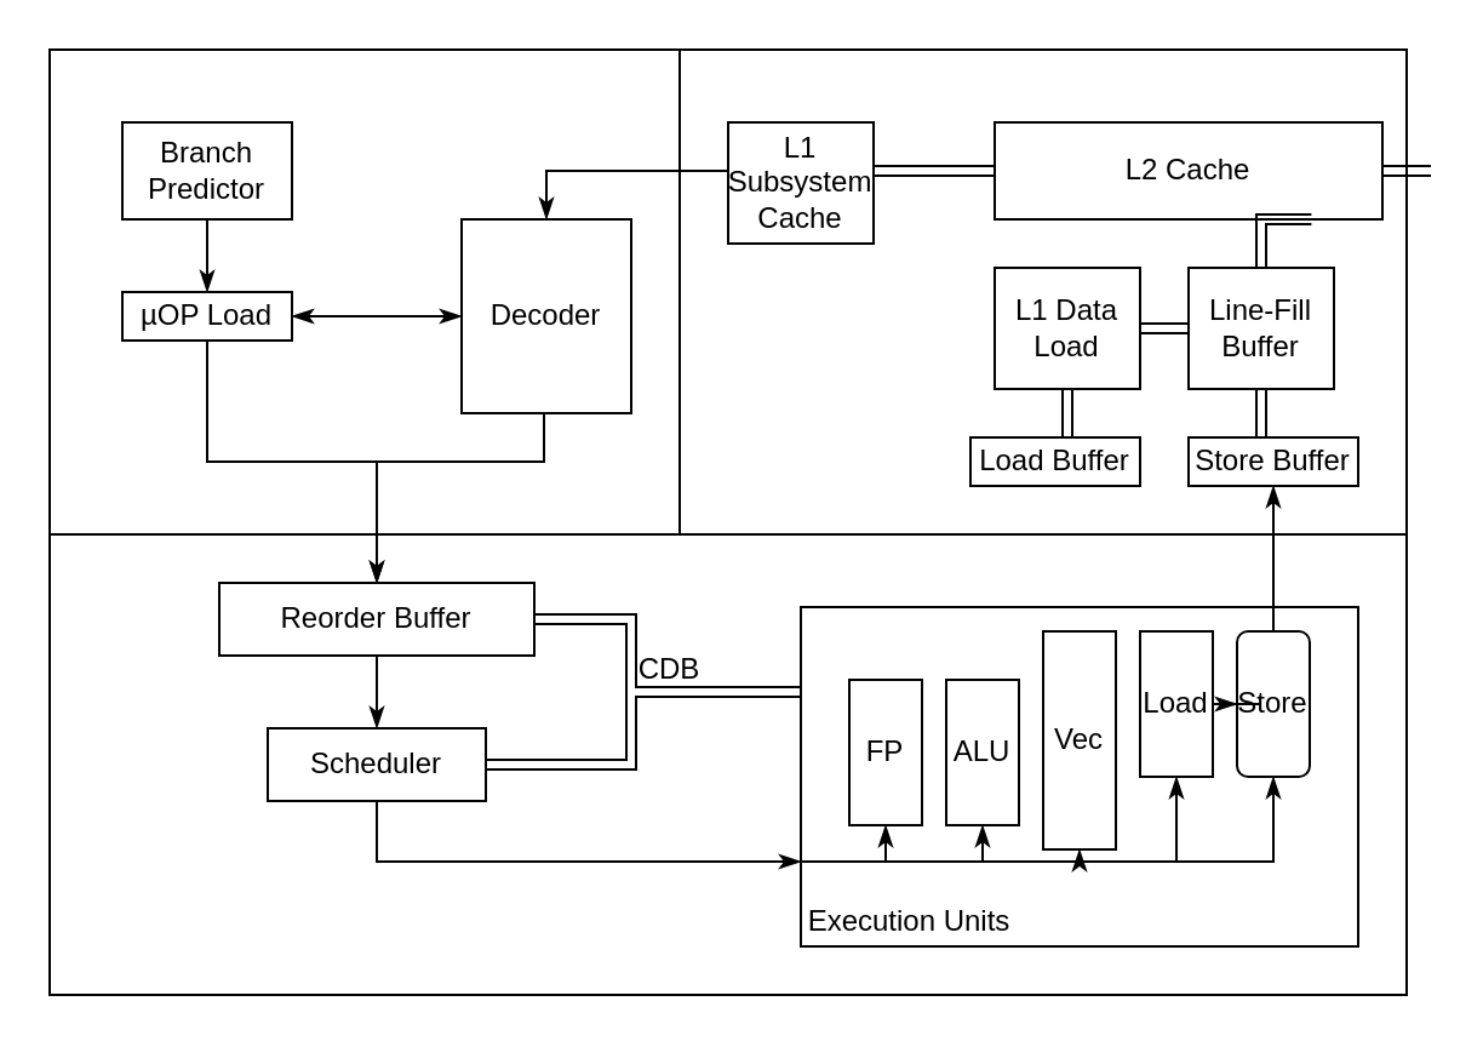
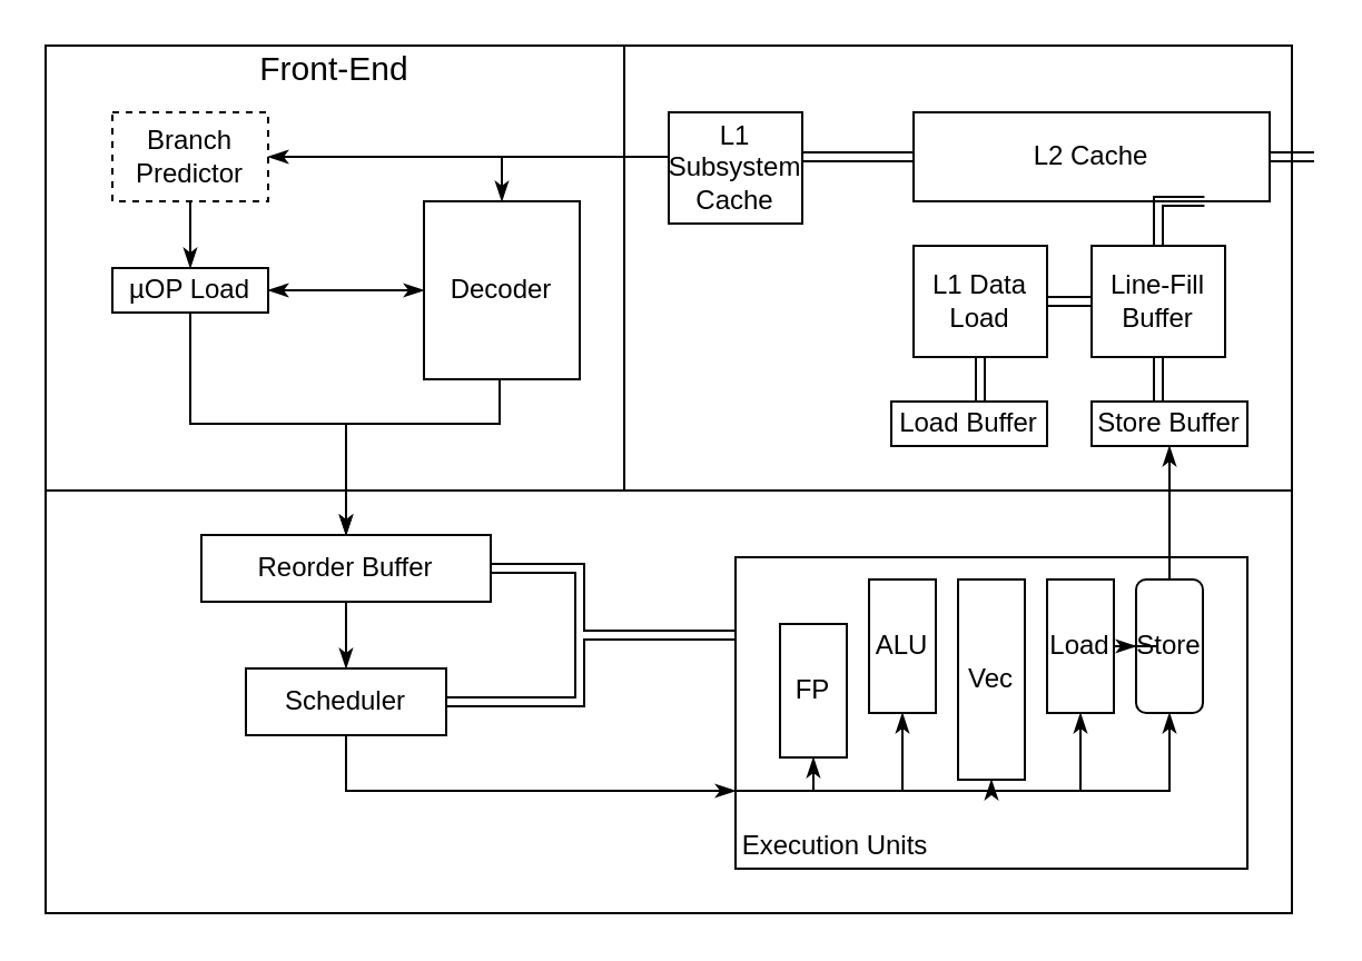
+ <mxCell id="5" value="Front-End" style="text;html=1;strokeColor=none;fillColor=none;align=center;verticalAlign=middle;whiteSpace=wrap;rounded=0;fontSize=15;" parent="1" vertex="1"><mxGeometry x="115" y="20" width="70" height="20" as="geometry" /></mxCell>
- <mxCell id="7" value="Branch Predictor" style="rounded=0;whiteSpace=wrap;html=1;align=center;fontSize=12;" parent="1" vertex="1"><mxGeometry x="50" y="50" width="70" height="40" as="geometry" /></mxCell>
+ <mxCell id="7" value="Branch Predictor" style="rounded=0;whiteSpace=wrap;html=1;align=center;fontSize=12;dashed=1;" parent="1" vertex="1"><mxGeometry x="50" y="50" width="70" height="40" as="geometry" /></mxCell>
+ <mxCell id="12" style="edgeStyle=orthogonalEdgeStyle;rounded=0;sketch=0;orthogonalLoop=1;jettySize=auto;html=1;entryX=1;entryY=0.5;entryDx=0;entryDy=0;shadow=0;startArrow=none;startFill=0;endArrow=classicThin;endFill=1;strokeWidth=1;fontSize=12;" parent="1" source="14" target="7" edge="1"><mxGeometry relative="1" as="geometry"><Array as="points"><mxPoint x="250" y="70" /><mxPoint x="250" y="70" /></Array></mxGeometry></mxCell>
- <mxCell id="35" value="CDB" style="text;html=1;strokeColor=none;fillColor=none;align=center;verticalAlign=middle;whiteSpace=wrap;rounded=0;fontSize=12;" parent="1" vertex="1"><mxGeometry x="261" y="268" width="30" height="15" as="geometry" /></mxCell>
- <mxCell id="44" value="ALU" style="rounded=0;whiteSpace=wrap;html=1;strokeWidth=1;fontSize=12;align=center;" parent="1" vertex="1"><mxGeometry x="390" y="280" width="30" height="60" as="geometry" /></mxCell>
+ <mxCell id="44" value="ALU" style="rounded=0;whiteSpace=wrap;html=1;strokeWidth=1;fontSize=12;align=center;" parent="1" vertex="1"><mxGeometry x="390" y="260" width="30" height="60" as="geometry" /></mxCell>
